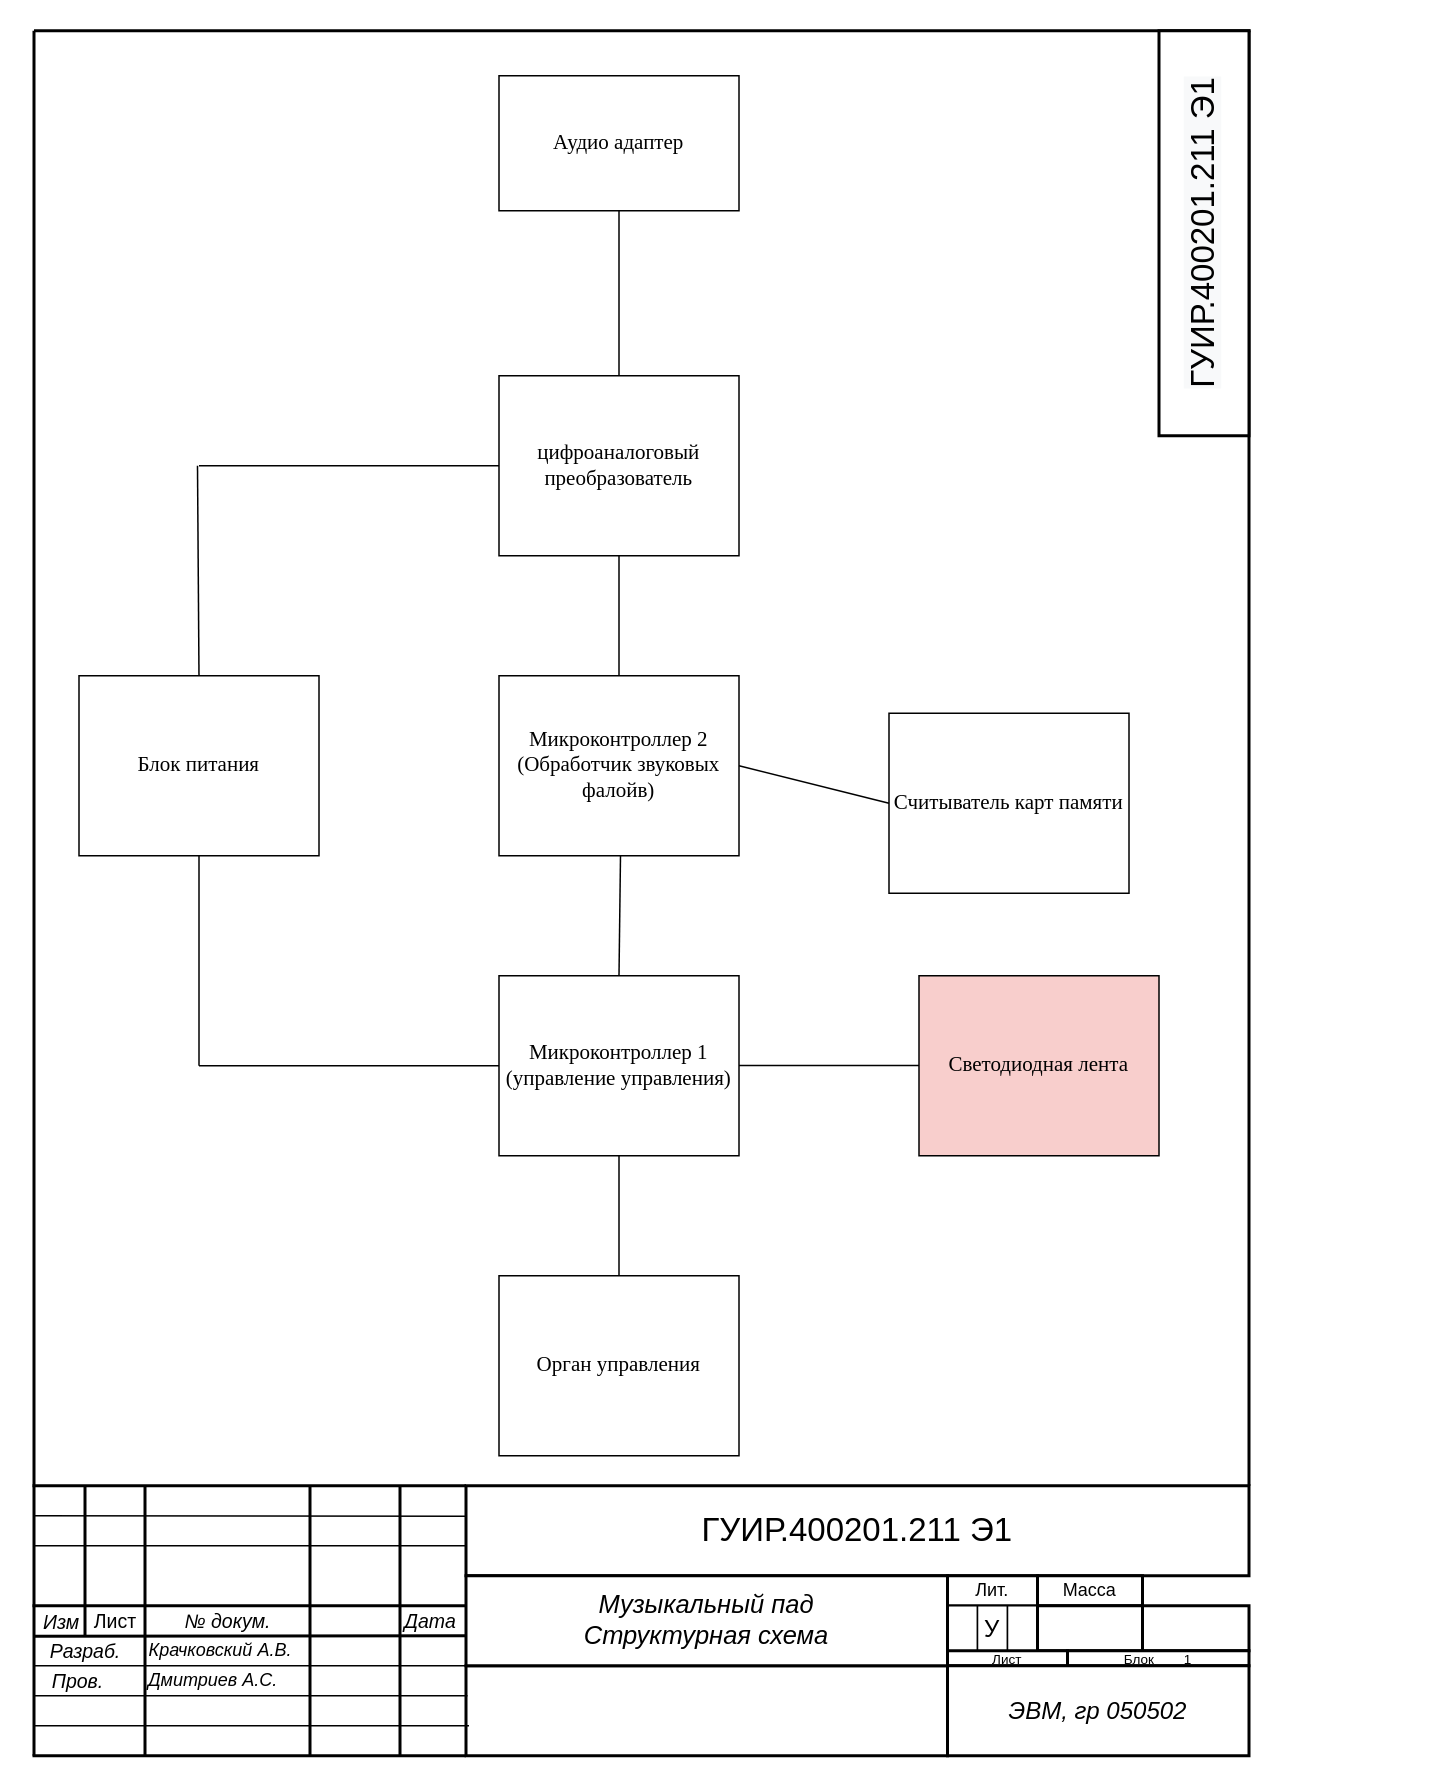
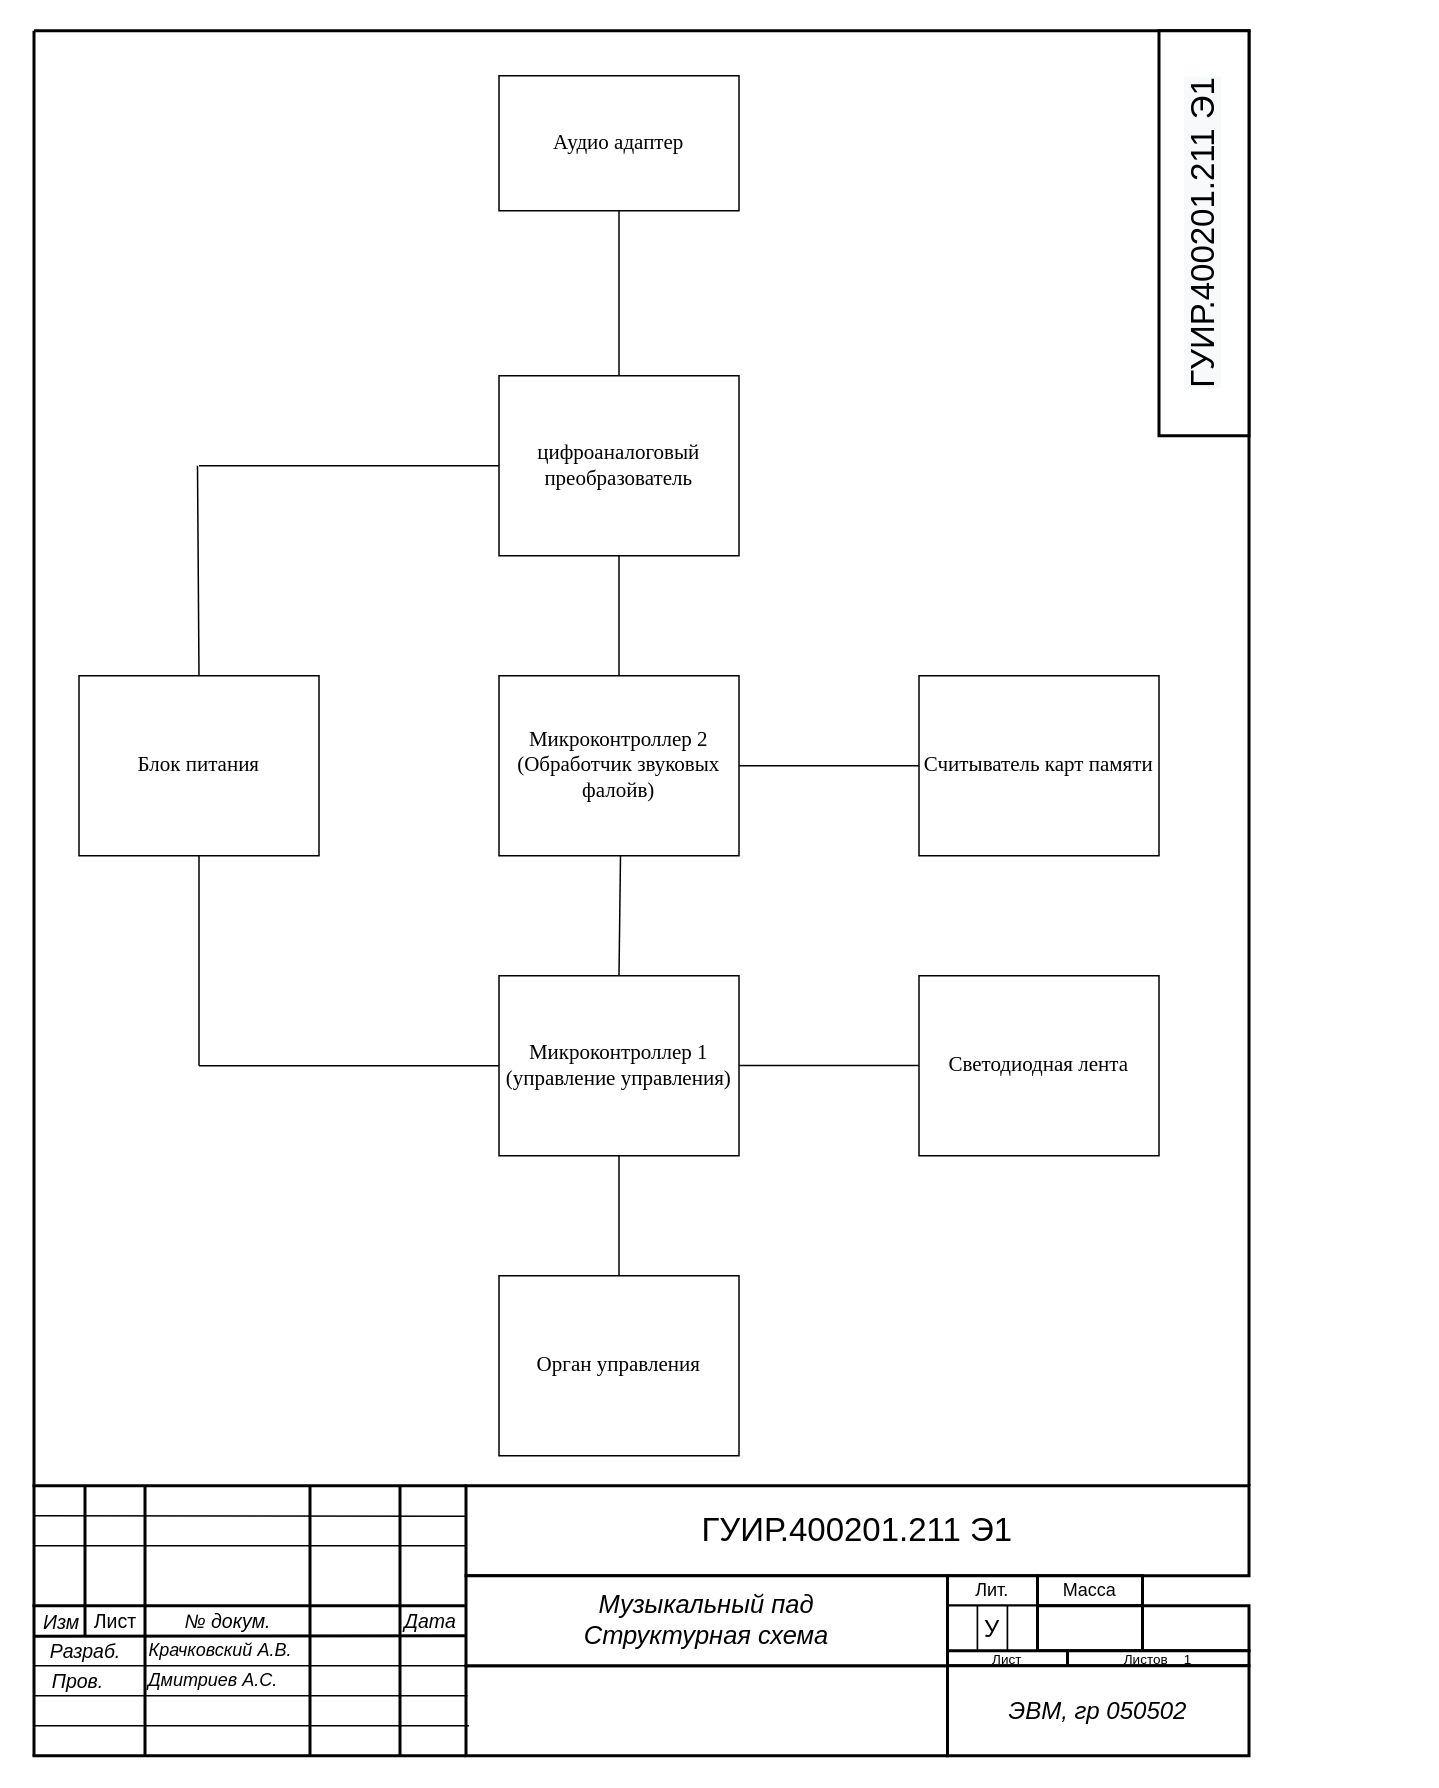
- <mxCell id="45" value="&lt;font style=&quot;font-size: 14px;&quot; face=&quot;Times New Roman&quot;&gt;Считыватель карт памяти&lt;/font&gt;" style="rounded=0;whiteSpace=wrap;html=1;" parent="1" vertex="1"><mxGeometry x="592" y="475" width="160" height="120" as="geometry" /></mxCell>
+ <mxCell id="45" value="&lt;font style=&quot;font-size: 14px;&quot; face=&quot;Times New Roman&quot;&gt;Считыватель карт памяти&lt;/font&gt;" style="rounded=0;whiteSpace=wrap;html=1;" parent="1" vertex="1"><mxGeometry x="612" y="450" width="160" height="120" as="geometry" /></mxCell>
- <mxCell id="58" value="&lt;font face=&quot;Times New Roman&quot;&gt;&lt;span style=&quot;font-size: 14px;&quot;&gt;Светодиодная лента&lt;/span&gt;&lt;/font&gt;" style="rounded=0;whiteSpace=wrap;html=1;fillColor=#f8cecc;" vertex="1" parent="1"><mxGeometry x="612" y="650" width="160" height="120" as="geometry" /></mxCell>
+ <mxCell id="58" value="&lt;font face=&quot;Times New Roman&quot;&gt;&lt;span style=&quot;font-size: 14px;&quot;&gt;Светодиодная лента&lt;/span&gt;&lt;/font&gt;" style="rounded=0;whiteSpace=wrap;html=1;" vertex="1" parent="1"><mxGeometry x="612" y="650" width="160" height="120" as="geometry" /></mxCell>
- <mxCell id="12" value="&lt;font style=&quot;font-size: 9px;&quot;&gt;Блок&lt;span style=&quot;white-space: pre;&quot;&gt;&#09;&lt;/span&gt;1&lt;/font&gt;" style="rounded=0;whiteSpace=wrap;html=1;strokeWidth=2;" parent="1" vertex="1"><mxGeometry x="711" y="1100" width="121" height="10" as="geometry" /></mxCell>
+ <mxCell id="12" value="&lt;font style=&quot;font-size: 9px;&quot;&gt;Листов&lt;span style=&quot;white-space: pre;&quot;&gt;&#09;&lt;/span&gt;1&lt;/font&gt;" style="rounded=0;whiteSpace=wrap;html=1;strokeWidth=2;" parent="1" vertex="1"><mxGeometry x="711" y="1100" width="121" height="10" as="geometry" /></mxCell>
